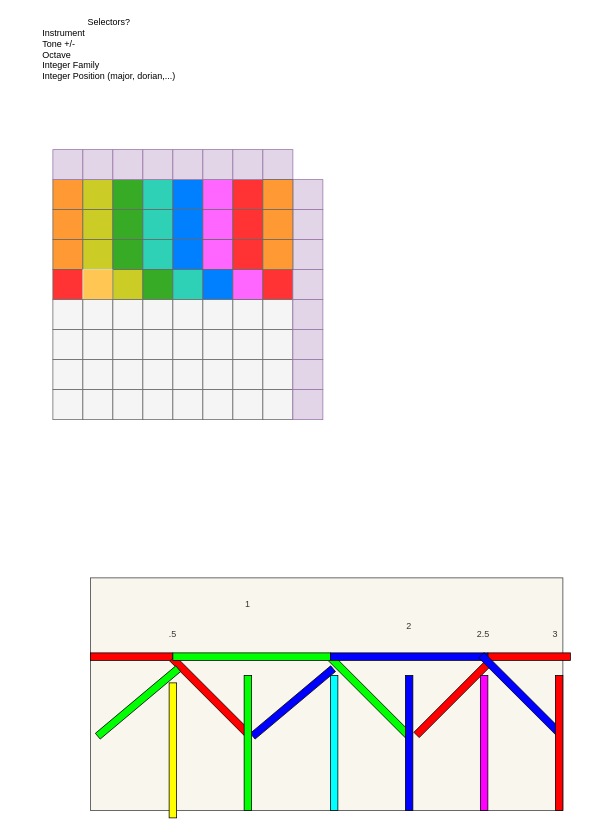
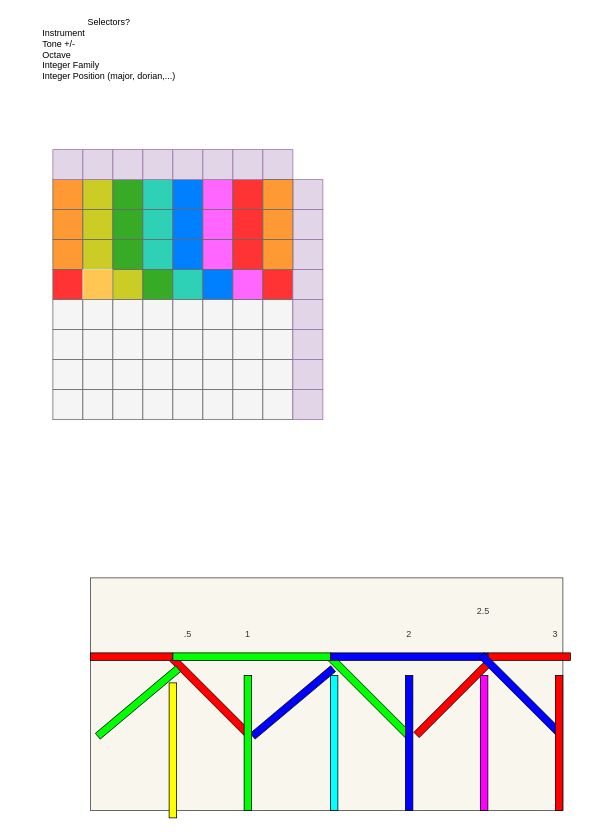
- <mxCell id="95" value="1" style="text;html=1;strokeColor=none;fillColor=none;align=center;verticalAlign=middle;whiteSpace=wrap;rounded=0;fontColor=#333333;" vertex="1" parent="1"><mxGeometry x="300" y="790" width="60" height="30" as="geometry" /></mxCell>
+ <mxCell id="95" value="1" style="text;html=1;strokeColor=none;fillColor=none;align=center;verticalAlign=middle;whiteSpace=wrap;rounded=0;fontColor=#333333;" vertex="1" parent="1"><mxGeometry x="300" y="830" width="60" height="30" as="geometry" /></mxCell>
- <mxCell id="96" value="2" style="text;html=1;strokeColor=none;fillColor=none;align=center;verticalAlign=middle;whiteSpace=wrap;rounded=0;fontColor=#333333;" vertex="1" parent="1"><mxGeometry x="515" y="820" width="60" height="30" as="geometry" /></mxCell>
+ <mxCell id="96" value="2" style="text;html=1;strokeColor=none;fillColor=none;align=center;verticalAlign=middle;whiteSpace=wrap;rounded=0;fontColor=#333333;" vertex="1" parent="1"><mxGeometry x="515" y="830" width="60" height="30" as="geometry" /></mxCell>
- <mxCell id="94" value=".5" style="text;html=1;strokeColor=none;fillColor=none;align=center;verticalAlign=middle;whiteSpace=wrap;rounded=0;fontColor=#333333;" vertex="1" parent="1"><mxGeometry x="200" y="830" width="60" height="30" as="geometry" /></mxCell>
+ <mxCell id="94" value=".5" style="text;html=1;strokeColor=none;fillColor=none;align=center;verticalAlign=middle;whiteSpace=wrap;rounded=0;fontColor=#333333;" vertex="1" parent="1"><mxGeometry x="220" y="830" width="60" height="30" as="geometry" /></mxCell>
- <mxCell id="97" value="2.5" style="text;html=1;strokeColor=none;fillColor=none;align=center;verticalAlign=middle;whiteSpace=wrap;rounded=0;fontColor=#333333;" vertex="1" parent="1"><mxGeometry x="614.39" y="830" width="60" height="30" as="geometry" /></mxCell>
+ <mxCell id="97" value="2.5" style="text;html=1;strokeColor=none;fillColor=none;align=center;verticalAlign=middle;whiteSpace=wrap;rounded=0;fontColor=#333333;" vertex="1" parent="1"><mxGeometry x="614.39" y="800" width="60" height="30" as="geometry" /></mxCell>
